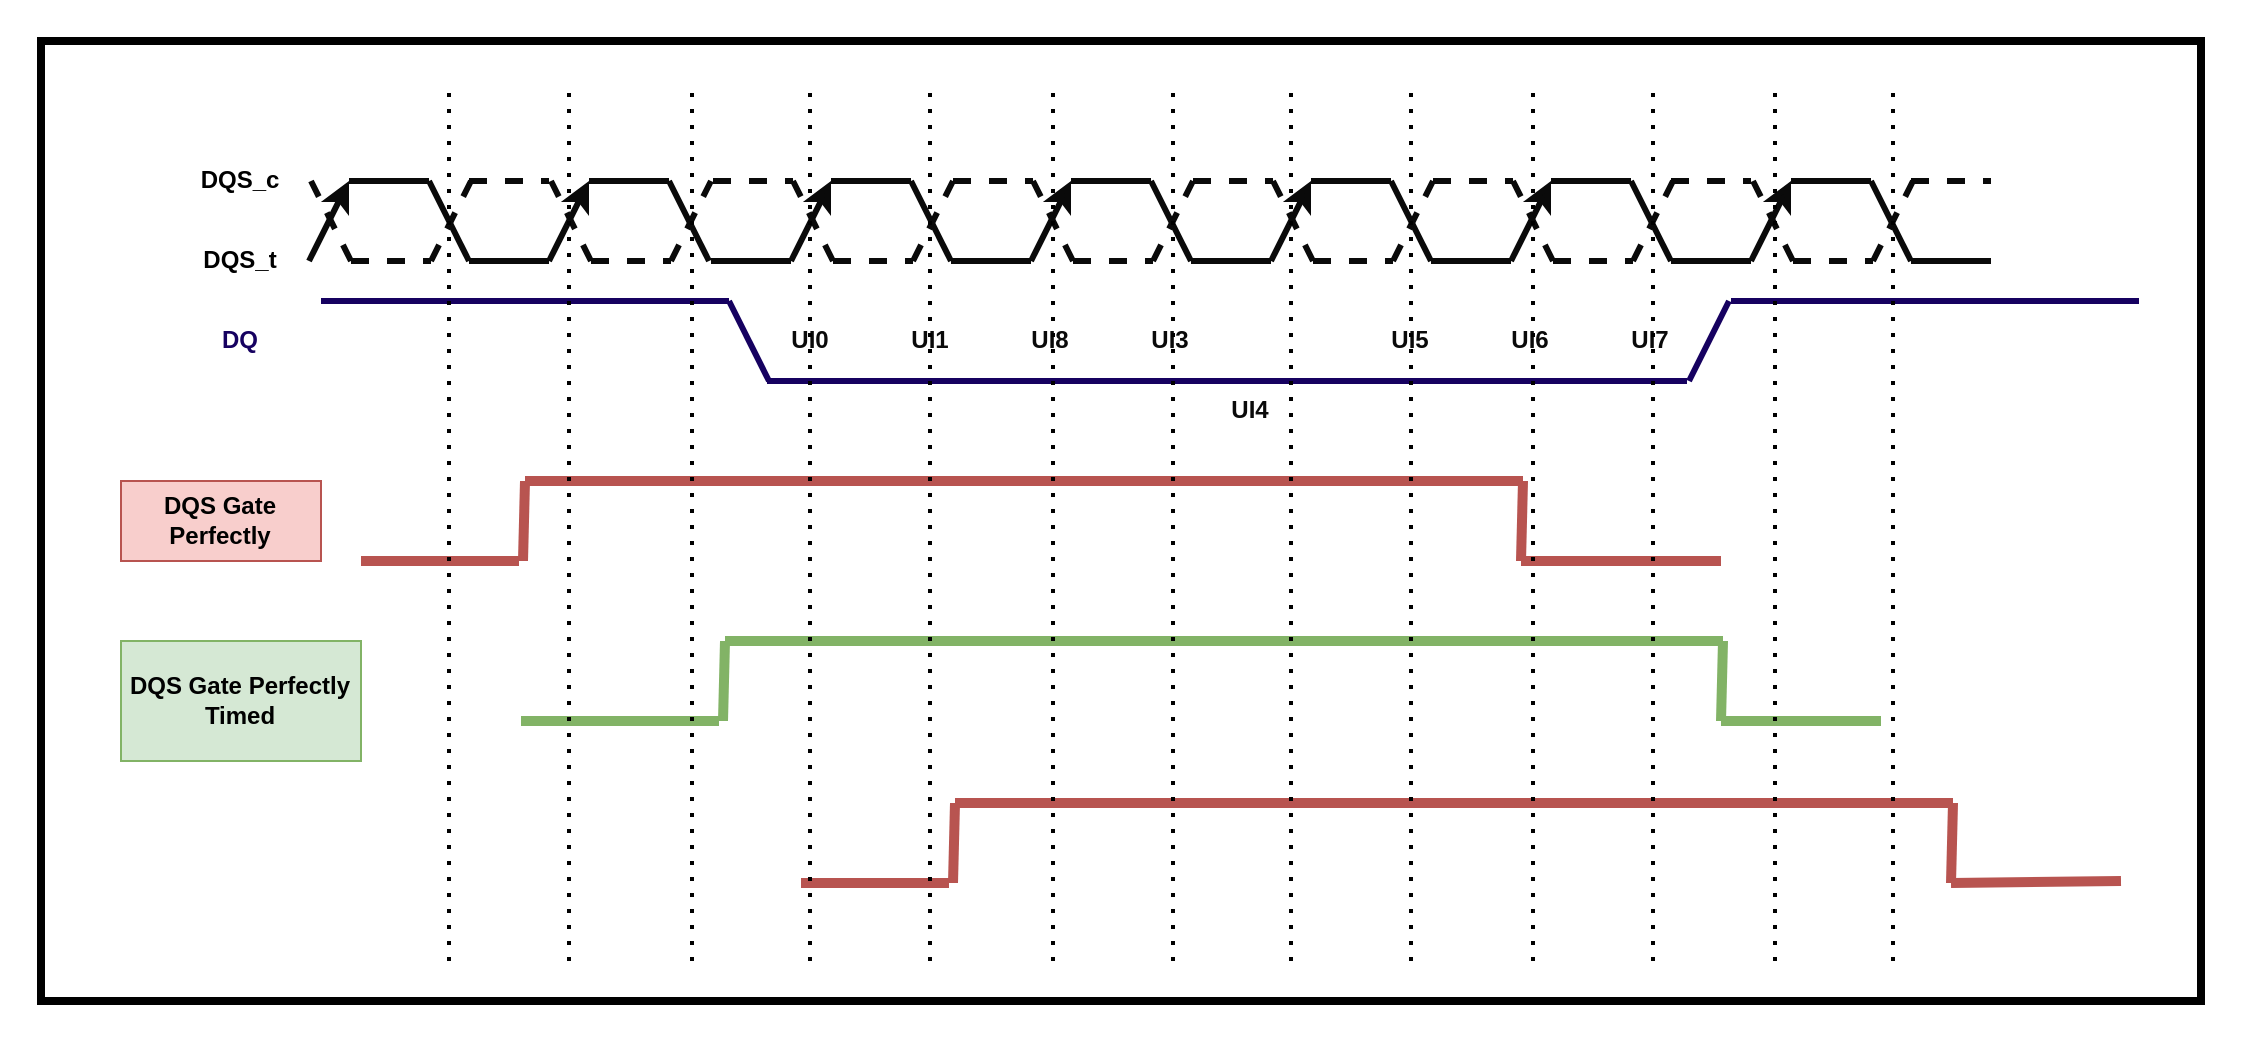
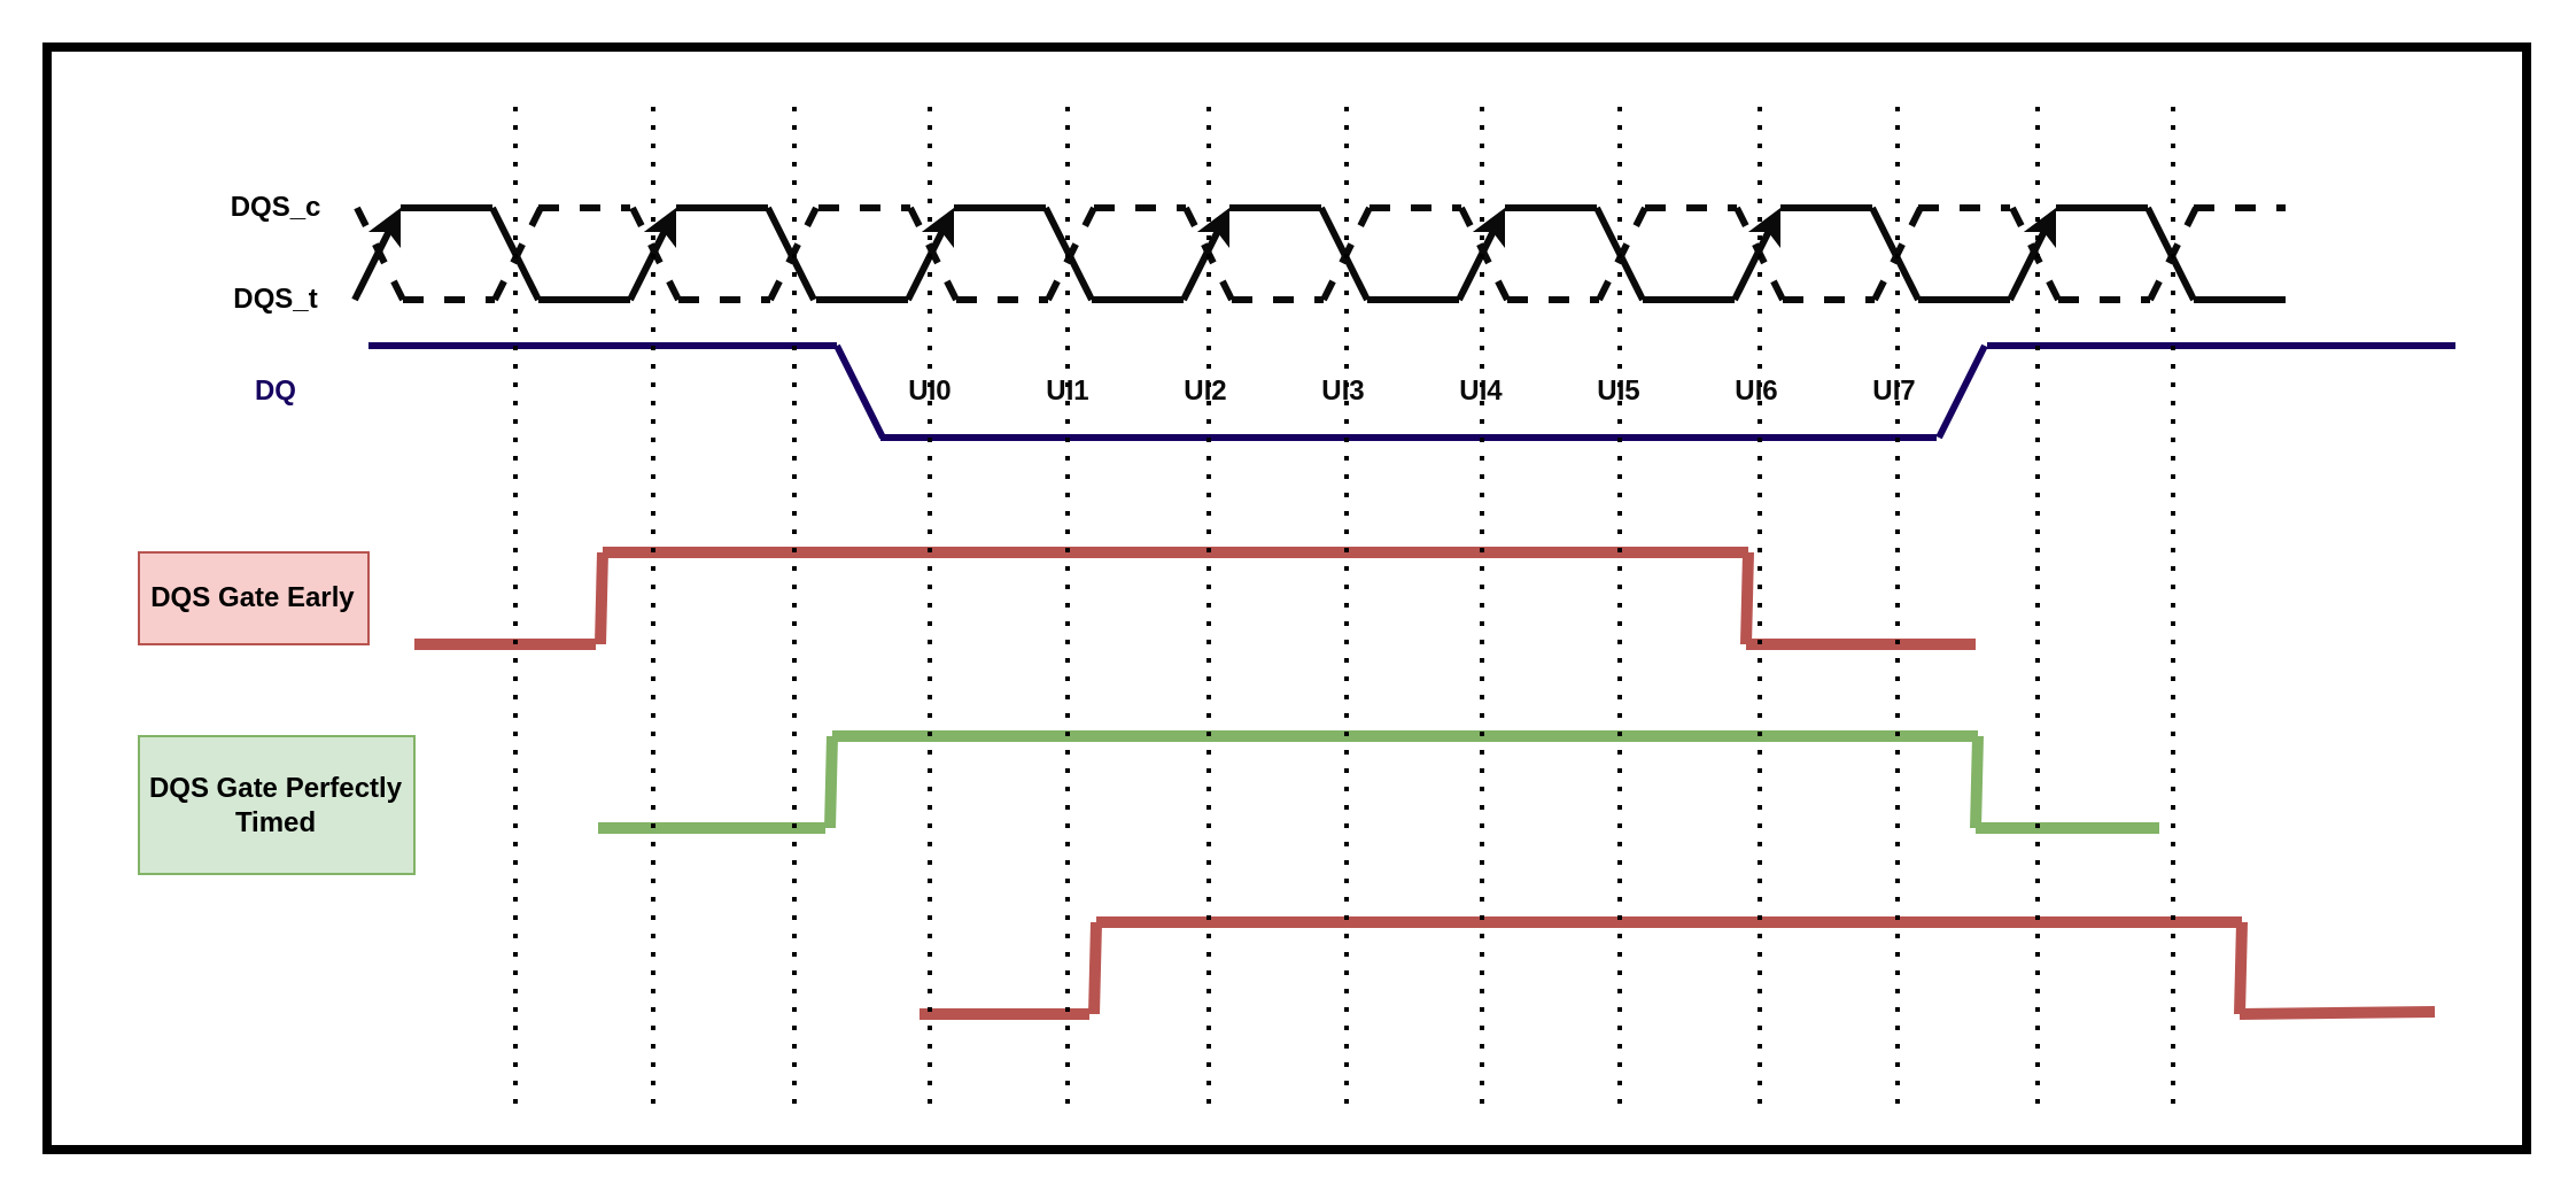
- <mxCell id="45" value="UI8" style="text;html=1;align=center;verticalAlign=middle;whiteSpace=wrap;rounded=0;fontColor=#0a0a0a;fontStyle=1;strokeColor=none;fillColor=default;" vertex="1" parent="1"><mxGeometry x="505" y="160" width="40" height="20" as="geometry" /></mxCell>
+ <mxCell id="45" value="UI2" style="text;html=1;align=center;verticalAlign=middle;whiteSpace=wrap;rounded=0;fontColor=#0a0a0a;fontStyle=1;strokeColor=none;fillColor=default;" vertex="1" parent="1"><mxGeometry x="505" y="160" width="40" height="20" as="geometry" /></mxCell>
- <mxCell id="47" value="UI4" style="text;html=1;align=center;verticalAlign=middle;whiteSpace=wrap;rounded=0;fontColor=#0a0a0a;fontStyle=1;strokeColor=none;" vertex="1" parent="1"><mxGeometry x="605" y="195" width="40" height="20" as="geometry" /></mxCell>
+ <mxCell id="47" value="UI4" style="text;html=1;align=center;verticalAlign=middle;whiteSpace=wrap;rounded=0;fontColor=#0a0a0a;fontStyle=1;strokeColor=none;" vertex="1" parent="1"><mxGeometry x="625" y="160" width="40" height="20" as="geometry" /></mxCell>
- <mxCell id="90" value="DQS Gate Perfectly" style="text;html=1;align=center;verticalAlign=middle;whiteSpace=wrap;rounded=0;fontStyle=1;fillColor=#f8cecc;strokeColor=#b85450;" vertex="1" parent="1"><mxGeometry x="60" y="240" width="100" height="40" as="geometry" /></mxCell>
+ <mxCell id="90" value="DQS Gate Early" style="text;html=1;align=center;verticalAlign=middle;whiteSpace=wrap;rounded=0;fontStyle=1;fillColor=#f8cecc;strokeColor=#b85450;" vertex="1" parent="1"><mxGeometry x="60" y="240" width="100" height="40" as="geometry" /></mxCell>
